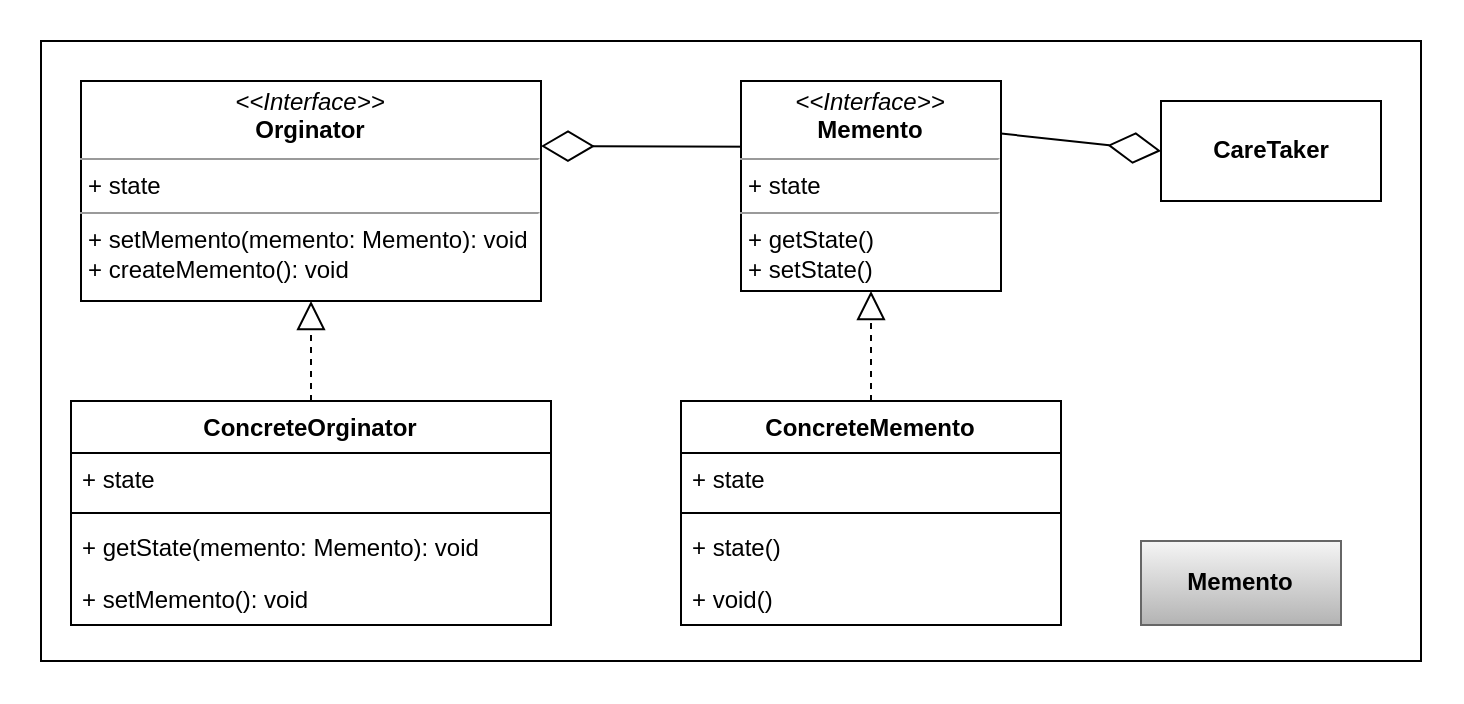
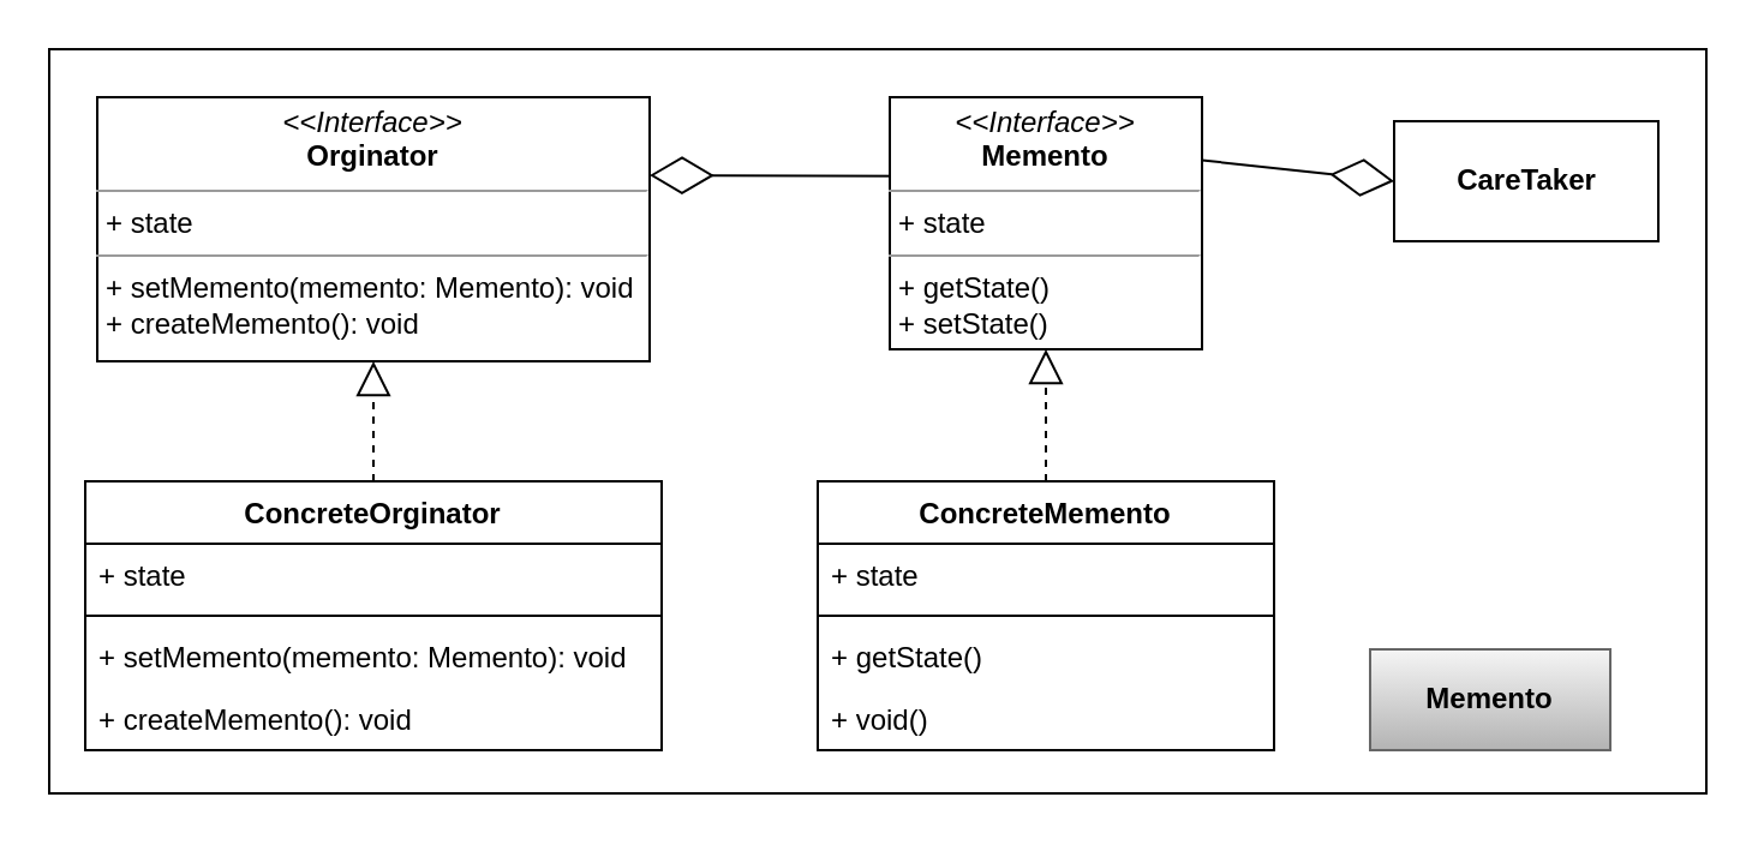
- <mxCell id="6" value="+ getState(memento: Memento): void" style="text;strokeColor=none;fillColor=none;align=left;verticalAlign=top;spacingLeft=4;spacingRight=4;overflow=hidden;rotatable=0;points=[[0,0.5],[1,0.5]];portConstraint=eastwest;" parent="3" vertex="1"><mxGeometry y="60" width="240" height="26" as="geometry" /></mxCell>
+ <mxCell id="6" value="+ setMemento(memento: Memento): void" style="text;strokeColor=none;fillColor=none;align=left;verticalAlign=top;spacingLeft=4;spacingRight=4;overflow=hidden;rotatable=0;points=[[0,0.5],[1,0.5]];portConstraint=eastwest;" parent="3" vertex="1"><mxGeometry y="60" width="240" height="26" as="geometry" /></mxCell>
- <mxCell id="12" value="+ state()" style="text;strokeColor=none;fillColor=none;align=left;verticalAlign=top;spacingLeft=4;spacingRight=4;overflow=hidden;rotatable=0;points=[[0,0.5],[1,0.5]];portConstraint=eastwest;" parent="9" vertex="1"><mxGeometry y="60" width="190" height="26" as="geometry" /></mxCell>
+ <mxCell id="12" value="+ getState()" style="text;strokeColor=none;fillColor=none;align=left;verticalAlign=top;spacingLeft=4;spacingRight=4;overflow=hidden;rotatable=0;points=[[0,0.5],[1,0.5]];portConstraint=eastwest;" parent="9" vertex="1"><mxGeometry y="60" width="190" height="26" as="geometry" /></mxCell>
- <mxCell id="7" value="+ setMemento(): void" style="text;strokeColor=none;fillColor=none;align=left;verticalAlign=top;spacingLeft=4;spacingRight=4;overflow=hidden;rotatable=0;points=[[0,0.5],[1,0.5]];portConstraint=eastwest;" parent="3" vertex="1"><mxGeometry y="86" width="240" height="26" as="geometry" /></mxCell>
+ <mxCell id="7" value="+ createMemento(): void" style="text;strokeColor=none;fillColor=none;align=left;verticalAlign=top;spacingLeft=4;spacingRight=4;overflow=hidden;rotatable=0;points=[[0,0.5],[1,0.5]];portConstraint=eastwest;" parent="3" vertex="1"><mxGeometry y="86" width="240" height="26" as="geometry" /></mxCell>
